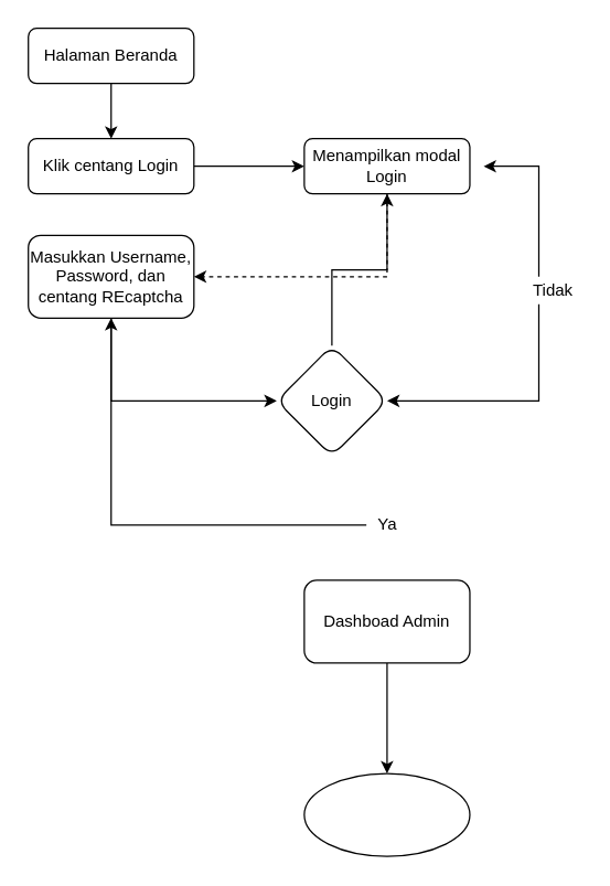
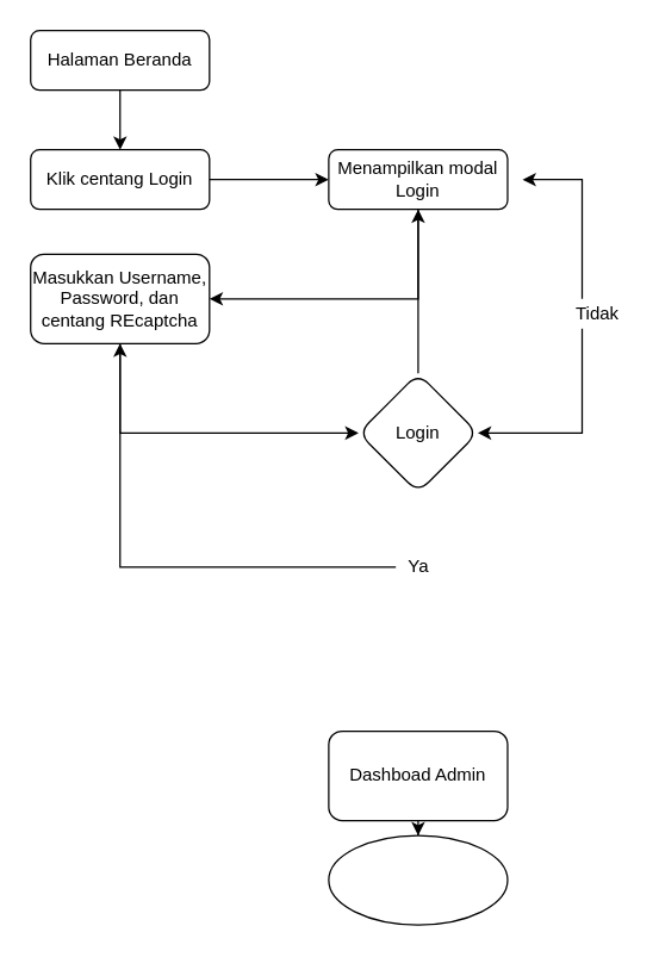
- <mxCell id="6" value="" style="edgeStyle=orthogonalEdgeStyle;rounded=0;orthogonalLoop=1;jettySize=auto;html=1;dashed=1;" edge="1" parent="1" source="7" target="9"><mxGeometry relative="1" as="geometry"><Array as="points"><mxPoint x="280" y="200" /></Array></mxGeometry></mxCell>
+ <mxCell id="6" value="" style="edgeStyle=orthogonalEdgeStyle;rounded=0;orthogonalLoop=1;jettySize=auto;html=1;" edge="1" parent="1" source="7" target="9"><mxGeometry relative="1" as="geometry"><Array as="points"><mxPoint x="280" y="200" /></Array></mxGeometry></mxCell>
- <mxCell id="11" value="Login" style="rhombus;whiteSpace=wrap;html=1;rounded=1;shadow=0;strokeWidth=1;glass=0;" vertex="1" parent="1"><mxGeometry x="200" y="250" width="80" height="80" as="geometry" /></mxCell>
+ <mxCell id="11" value="Login" style="rhombus;whiteSpace=wrap;html=1;rounded=1;shadow=0;strokeWidth=1;glass=0;" vertex="1" parent="1"><mxGeometry x="240" y="250" width="80" height="80" as="geometry" /></mxCell>
- <mxCell id="13" value="Dashboad Admin" style="whiteSpace=wrap;html=1;rounded=1;shadow=0;strokeWidth=1;glass=0;" vertex="1" parent="1"><mxGeometry x="220" y="420" width="120" height="60" as="geometry" /></mxCell>
+ <mxCell id="13" value="Dashboad Admin" style="whiteSpace=wrap;html=1;rounded=1;shadow=0;strokeWidth=1;glass=0;" vertex="1" parent="1"><mxGeometry x="220" y="490" width="120" height="60" as="geometry" /></mxCell>
